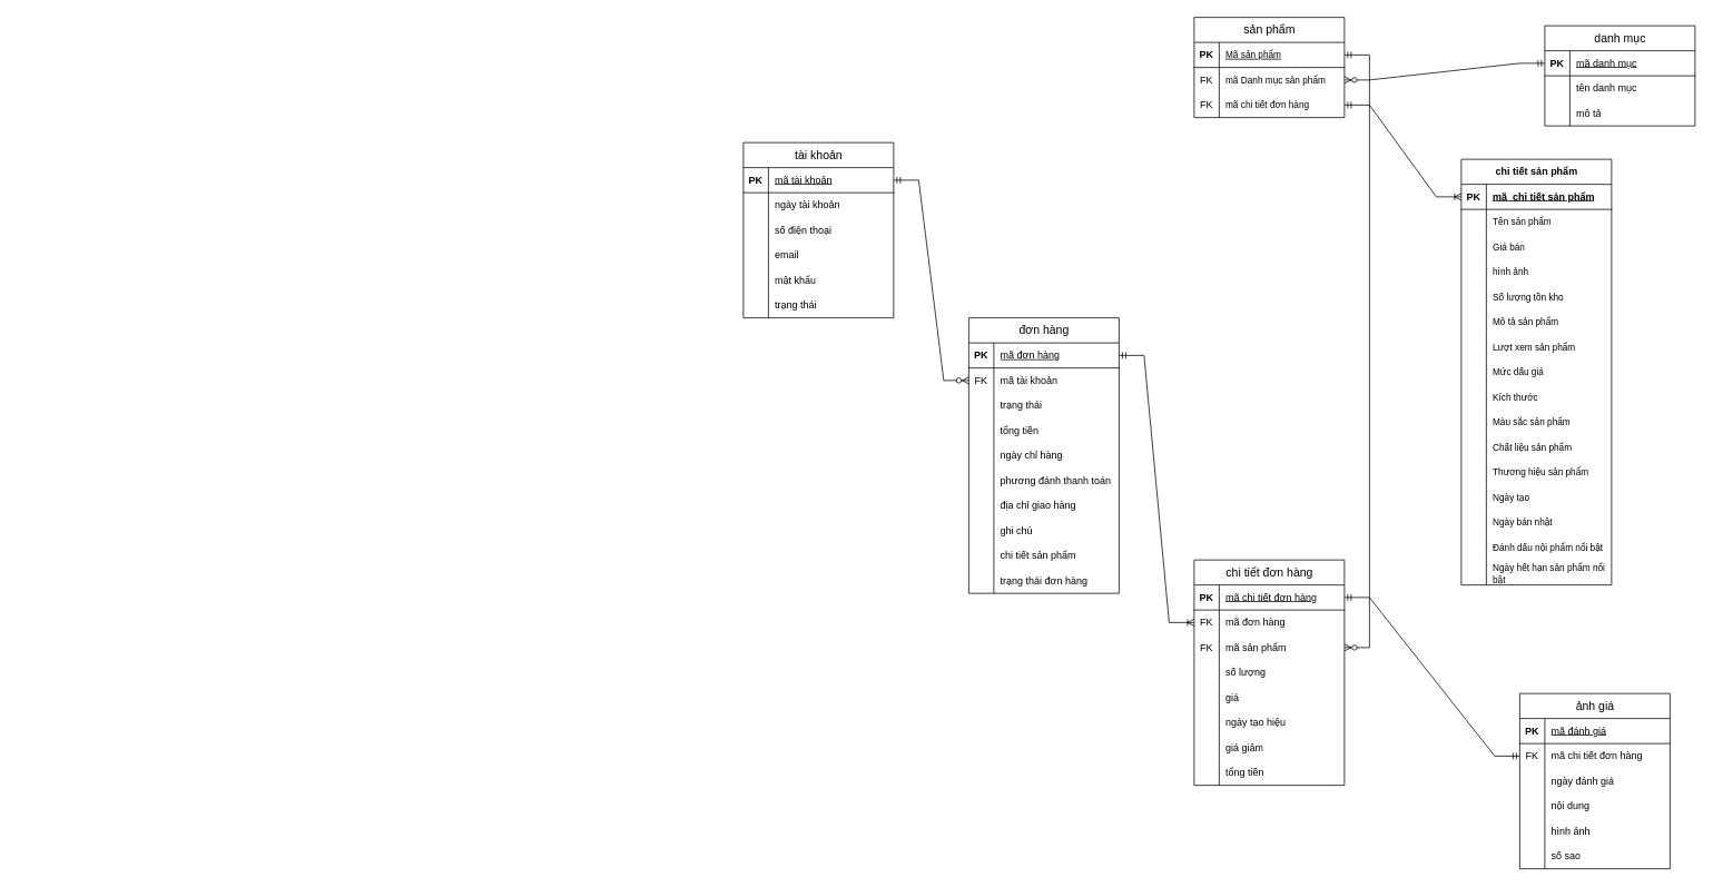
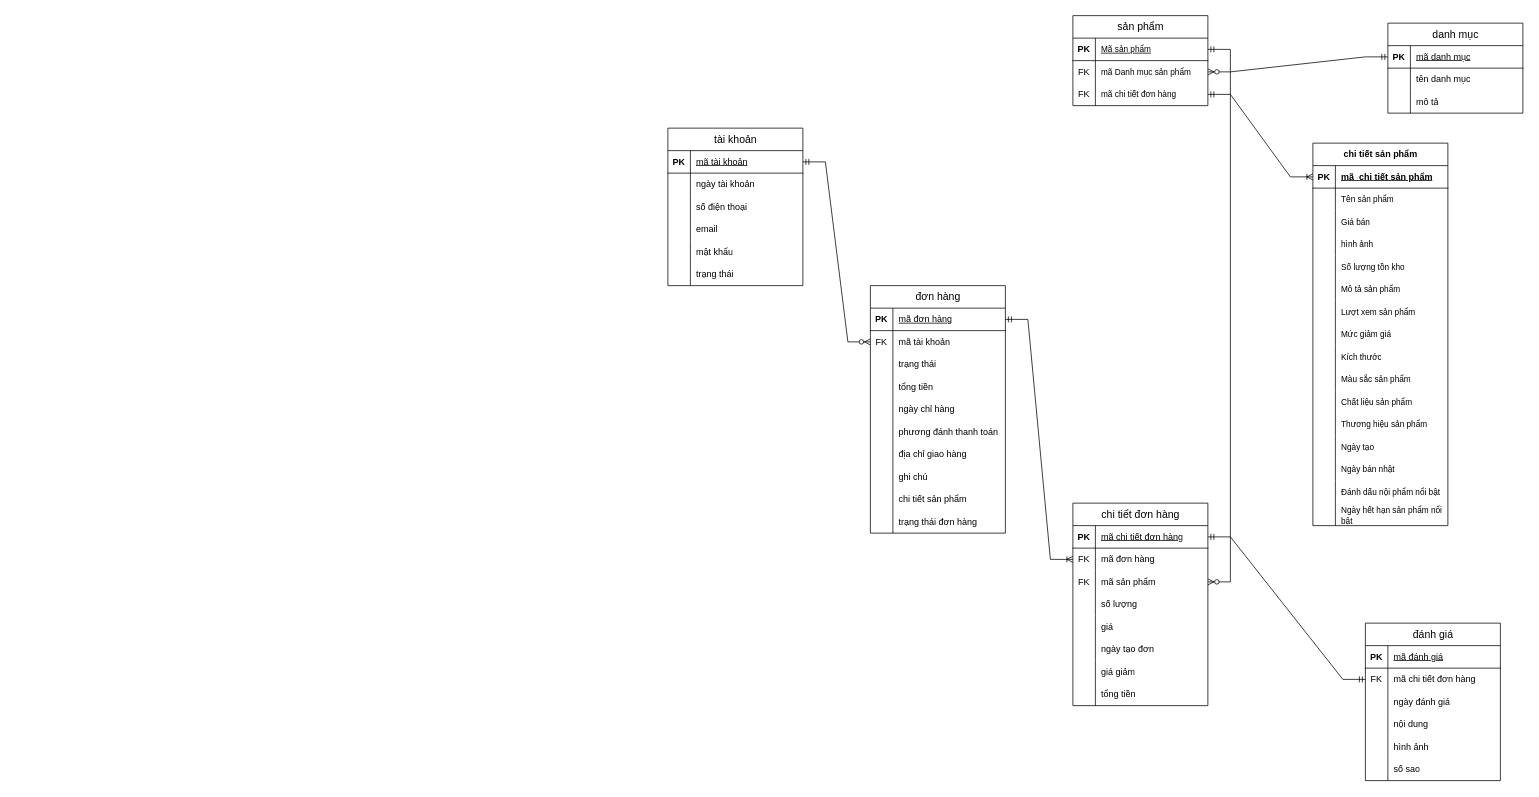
- <mxCell id="144" value="&lt;span style=&quot;font-size: 11px;&quot;&gt;Mức dấu giá&lt;/span&gt;" style="shape=partialRectangle;connectable=0;fillColor=none;top=0;left=0;bottom=0;right=0;align=left;spacingLeft=6;overflow=hidden;whiteSpace=wrap;html=1;" parent="142" vertex="1"><mxGeometry x="30" width="150" height="30" as="geometry"><mxRectangle width="150" height="30" as="alternateBounds" /></mxGeometry></mxCell>
+ <mxCell id="144" value="&lt;span style=&quot;font-size: 11px;&quot;&gt;Mức giảm giá&lt;/span&gt;" style="shape=partialRectangle;connectable=0;fillColor=none;top=0;left=0;bottom=0;right=0;align=left;spacingLeft=6;overflow=hidden;whiteSpace=wrap;html=1;" parent="142" vertex="1"><mxGeometry x="30" width="150" height="30" as="geometry"><mxRectangle width="150" height="30" as="alternateBounds" /></mxGeometry></mxCell>
- <mxCell id="21" value="&lt;span style=&quot;font-size: 14px; font-weight: 400;&quot;&gt;ảnh giá&lt;/span&gt;" style="shape=table;startSize=30;container=1;collapsible=1;childLayout=tableLayout;fixedRows=1;rowLines=0;fontStyle=1;align=center;resizeLast=1;html=1;" parent="1" vertex="1"><mxGeometry x="1820" y="830" width="180" height="210" as="geometry" /></mxCell>
+ <mxCell id="21" value="&lt;span style=&quot;font-size: 14px; font-weight: 400;&quot;&gt;đánh giá&lt;/span&gt;" style="shape=table;startSize=30;container=1;collapsible=1;childLayout=tableLayout;fixedRows=1;rowLines=0;fontStyle=1;align=center;resizeLast=1;html=1;" parent="1" vertex="1"><mxGeometry x="1820" y="830" width="180" height="210" as="geometry" /></mxCell>
- <mxCell id="78" value="ngày tạo hiệu" style="shape=partialRectangle;connectable=0;fillColor=none;top=0;left=0;bottom=0;right=0;align=left;spacingLeft=6;overflow=hidden;whiteSpace=wrap;html=1;" parent="76" vertex="1"><mxGeometry x="30" width="150" height="30" as="geometry"><mxRectangle width="150" height="30" as="alternateBounds" /></mxGeometry></mxCell>
+ <mxCell id="78" value="ngày tạo đơn" style="shape=partialRectangle;connectable=0;fillColor=none;top=0;left=0;bottom=0;right=0;align=left;spacingLeft=6;overflow=hidden;whiteSpace=wrap;html=1;" parent="76" vertex="1"><mxGeometry x="30" width="150" height="30" as="geometry"><mxRectangle width="150" height="30" as="alternateBounds" /></mxGeometry></mxCell>
